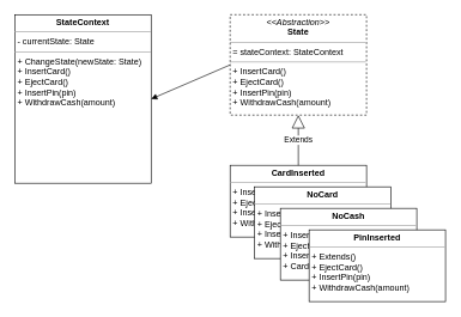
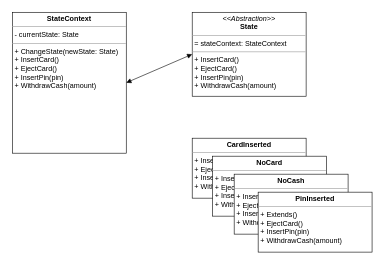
- <mxCell id="2" value="&lt;p style=&quot;margin:0px;margin-top:4px;text-align:center;&quot;&gt;&lt;i&gt;&amp;lt;&amp;lt;Abstraction&amp;gt;&amp;gt;&lt;/i&gt;&lt;br&gt;&lt;b&gt;State&lt;/b&gt;&lt;/p&gt;&lt;hr size=&quot;1&quot;&gt;&lt;p style=&quot;margin:0px;margin-left:4px;&quot;&gt;= stateContext: StateContext&lt;br&gt;&lt;/p&gt;&lt;hr size=&quot;1&quot;&gt;&lt;p style=&quot;margin:0px;margin-left:4px;&quot;&gt;+ InsertCard()&lt;/p&gt;&lt;p style=&quot;margin:0px;margin-left:4px;&quot;&gt;+ EjectCard()&lt;/p&gt;&lt;p style=&quot;margin:0px;margin-left:4px;&quot;&gt;+ InsertPin(pin)&lt;/p&gt;&lt;p style=&quot;margin:0px;margin-left:4px;&quot;&gt;+ WithdrawCash(amount)&lt;/p&gt;" style="verticalAlign=top;align=left;overflow=fill;fontSize=12;fontFamily=Helvetica;html=1;dashed=1;" vertex="1" parent="1"><mxGeometry x="320" y="20" width="190" height="140" as="geometry" /></mxCell>
+ <mxCell id="2" value="&lt;p style=&quot;margin:0px;margin-top:4px;text-align:center;&quot;&gt;&lt;i&gt;&amp;lt;&amp;lt;Abstraction&amp;gt;&amp;gt;&lt;/i&gt;&lt;br&gt;&lt;b&gt;State&lt;/b&gt;&lt;/p&gt;&lt;hr size=&quot;1&quot;&gt;&lt;p style=&quot;margin:0px;margin-left:4px;&quot;&gt;= stateContext: StateContext&lt;br&gt;&lt;/p&gt;&lt;hr size=&quot;1&quot;&gt;&lt;p style=&quot;margin:0px;margin-left:4px;&quot;&gt;+ InsertCard()&lt;/p&gt;&lt;p style=&quot;margin:0px;margin-left:4px;&quot;&gt;+ EjectCard()&lt;/p&gt;&lt;p style=&quot;margin:0px;margin-left:4px;&quot;&gt;+ InsertPin(pin)&lt;/p&gt;&lt;p style=&quot;margin:0px;margin-left:4px;&quot;&gt;+ WithdrawCash(amount)&lt;/p&gt;" style="verticalAlign=top;align=left;overflow=fill;fontSize=12;fontFamily=Helvetica;html=1;" vertex="1" parent="1"><mxGeometry x="320" y="20" width="190" height="140" as="geometry" /></mxCell>
- <mxCell id="9" value="" style="endArrow=none;startArrow=block;endFill=1;startFill=1;html=1;rounded=0;exitX=1;exitY=0.5;exitDx=0;exitDy=0;entryX=0;entryY=0.5;entryDx=0;entryDy=0;" edge="1" parent="1" source="3" target="2"><mxGeometry width="160" relative="1" as="geometry"><mxPoint x="240" y="280" as="sourcePoint" /><mxPoint x="400" y="280" as="targetPoint" /></mxGeometry></mxCell>
+ <mxCell id="9" value="" style="endArrow=block;startArrow=block;endFill=1;startFill=1;html=1;rounded=0;exitX=1;exitY=0.5;exitDx=0;exitDy=0;entryX=0;entryY=0.5;entryDx=0;entryDy=0;" edge="1" parent="1" source="3" target="2"><mxGeometry width="160" relative="1" as="geometry"><mxPoint x="240" y="280" as="sourcePoint" /><mxPoint x="400" y="280" as="targetPoint" /></mxGeometry></mxCell>
- <mxCell id="8" value="Extends" style="endArrow=block;endSize=16;endFill=0;html=1;rounded=0;entryX=0.5;entryY=1;entryDx=0;entryDy=0;" edge="1" parent="1" source="4" target="2"><mxGeometry width="160" relative="1" as="geometry"><mxPoint x="320" y="340" as="sourcePoint" /><mxPoint x="480" y="340" as="targetPoint" /></mxGeometry></mxCell>
- <mxCell id="6" value="&lt;p style=&quot;margin:0px;margin-top:4px;text-align:center;&quot;&gt;&lt;b&gt;NoCash&lt;/b&gt;&lt;br&gt;&lt;/p&gt;&lt;hr size=&quot;1&quot;&gt;&lt;p style=&quot;margin:0px;margin-left:4px;&quot;&gt;&lt;/p&gt;&lt;p style=&quot;margin:0px;margin-left:4px;&quot;&gt;&lt;span style=&quot;background-color: initial;&quot;&gt;+ InsertCard()&lt;/span&gt;&lt;br&gt;&lt;/p&gt;&lt;p style=&quot;margin:0px;margin-left:4px;&quot;&gt;+ EjectCard()&lt;/p&gt;&lt;p style=&quot;margin:0px;margin-left:4px;&quot;&gt;+ InsertPin(pin)&lt;/p&gt;&lt;p style=&quot;margin:0px;margin-left:4px;&quot;&gt;+ CardInserted(amount)&lt;/p&gt;" style="verticalAlign=top;align=left;overflow=fill;fontSize=12;fontFamily=Helvetica;html=1;" vertex="1" parent="1"><mxGeometry x="390" y="290" width="190" height="100" as="geometry" /></mxCell>
+ <mxCell id="6" value="&lt;p style=&quot;margin:0px;margin-top:4px;text-align:center;&quot;&gt;&lt;b&gt;NoCash&lt;/b&gt;&lt;br&gt;&lt;/p&gt;&lt;hr size=&quot;1&quot;&gt;&lt;p style=&quot;margin:0px;margin-left:4px;&quot;&gt;&lt;/p&gt;&lt;p style=&quot;margin:0px;margin-left:4px;&quot;&gt;&lt;span style=&quot;background-color: initial;&quot;&gt;+ InsertCard()&lt;/span&gt;&lt;br&gt;&lt;/p&gt;&lt;p style=&quot;margin:0px;margin-left:4px;&quot;&gt;+ EjectCard()&lt;/p&gt;&lt;p style=&quot;margin:0px;margin-left:4px;&quot;&gt;+ InsertPin(pin)&lt;/p&gt;&lt;p style=&quot;margin:0px;margin-left:4px;&quot;&gt;+ WithdrawCash(amount)&lt;/p&gt;" style="verticalAlign=top;align=left;overflow=fill;fontSize=12;fontFamily=Helvetica;html=1;" vertex="1" parent="1"><mxGeometry x="390" y="290" width="190" height="100" as="geometry" /></mxCell>
